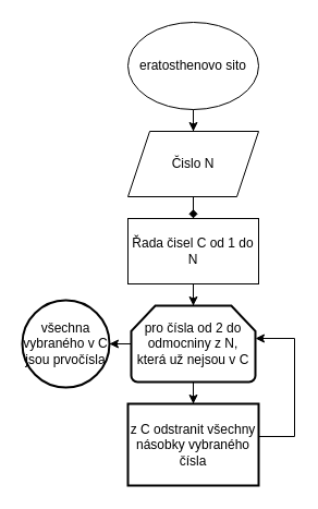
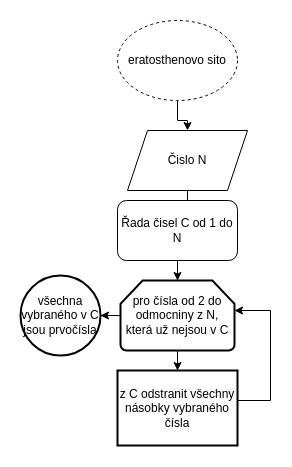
- <mxCell id="3" value="eratosthenovo sito" style="ellipse;whiteSpace=wrap;html=1;" vertex="1" parent="1"><mxGeometry x="117" y="20" width="120" height="80" as="geometry" /></mxCell>
+ <mxCell id="3" value="eratosthenovo sito" style="ellipse;whiteSpace=wrap;html=1;dashed=1;" vertex="1" parent="1"><mxGeometry x="117" y="20" width="120" height="80" as="geometry" /></mxCell>
- <mxCell id="5" value="Čislo N" style="shape=parallelogram;perimeter=parallelogramPerimeter;whiteSpace=wrap;html=1;fixedSize=1;" vertex="1" parent="1"><mxGeometry x="117" y="120" width="120" height="60" as="geometry" /></mxCell>
+ <mxCell id="5" value="Čislo N" style="shape=parallelogram;perimeter=parallelogramPerimeter;whiteSpace=wrap;html=1;fixedSize=1;" vertex="1" parent="1"><mxGeometry x="127" y="130" width="120" height="60" as="geometry" /></mxCell>
- <mxCell id="7" value="Řada čisel C od 1 do N" style="whiteSpace=wrap;html=1;" vertex="1" parent="1"><mxGeometry x="117" y="200" width="120" height="60" as="geometry" /></mxCell>
+ <mxCell id="7" value="Řada čisel C od 1 do N" style="whiteSpace=wrap;html=1;rounded=1;" vertex="1" parent="1"><mxGeometry x="117" y="200" width="120" height="60" as="geometry" /></mxCell>
